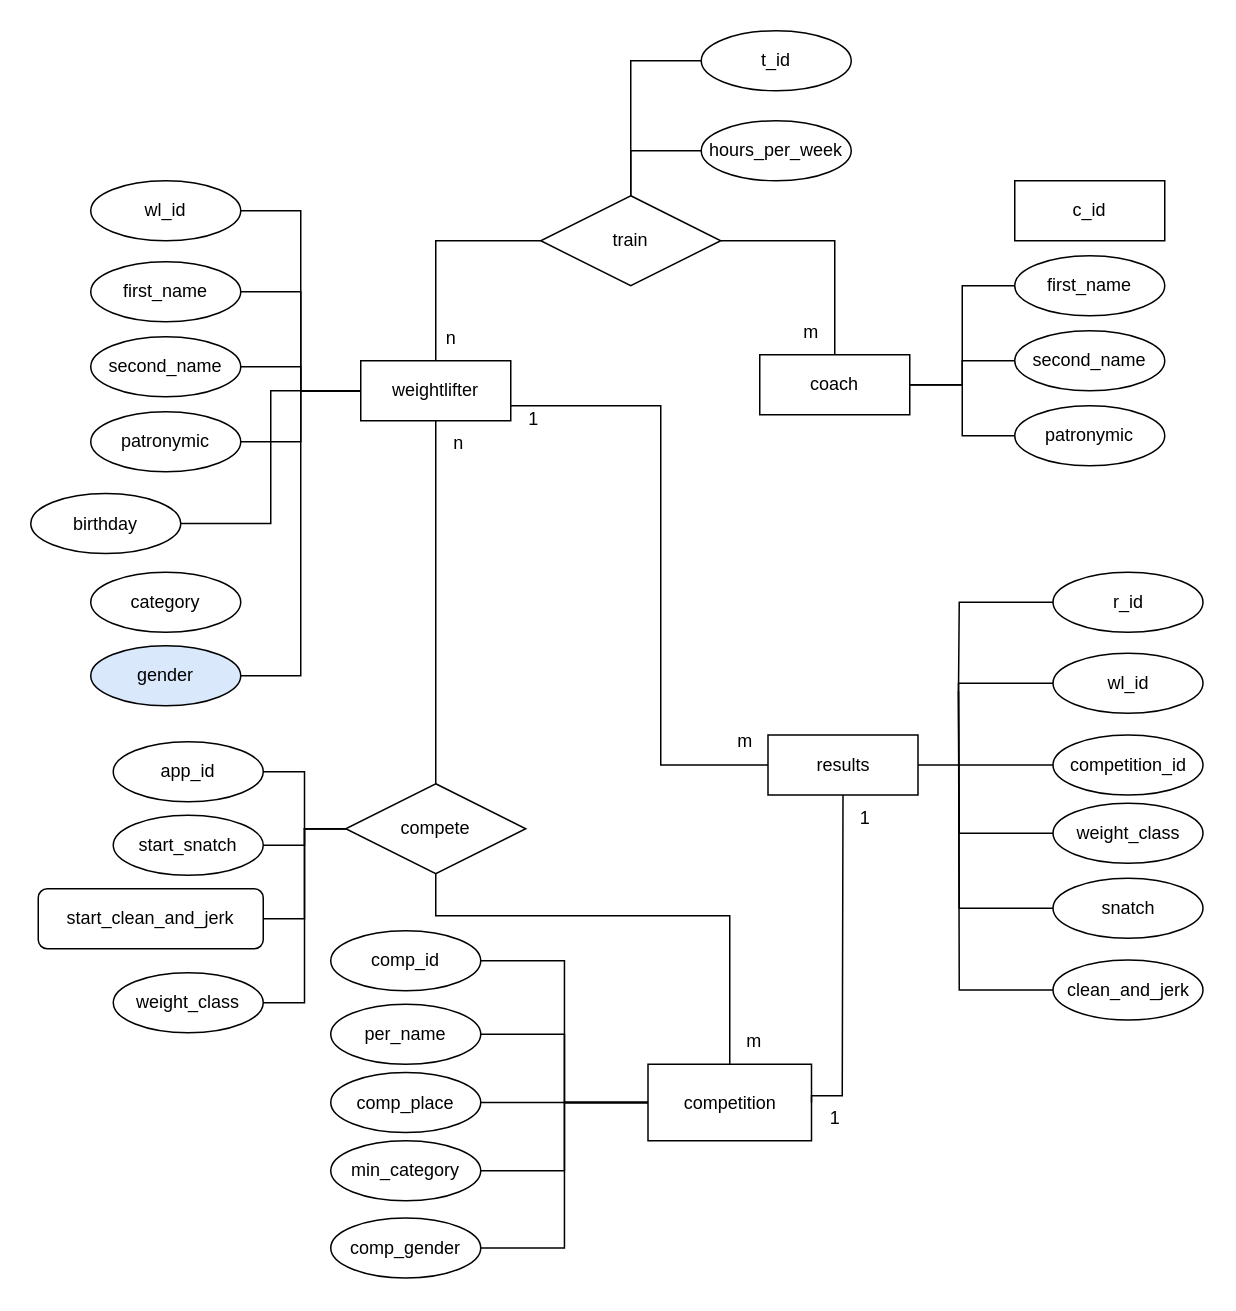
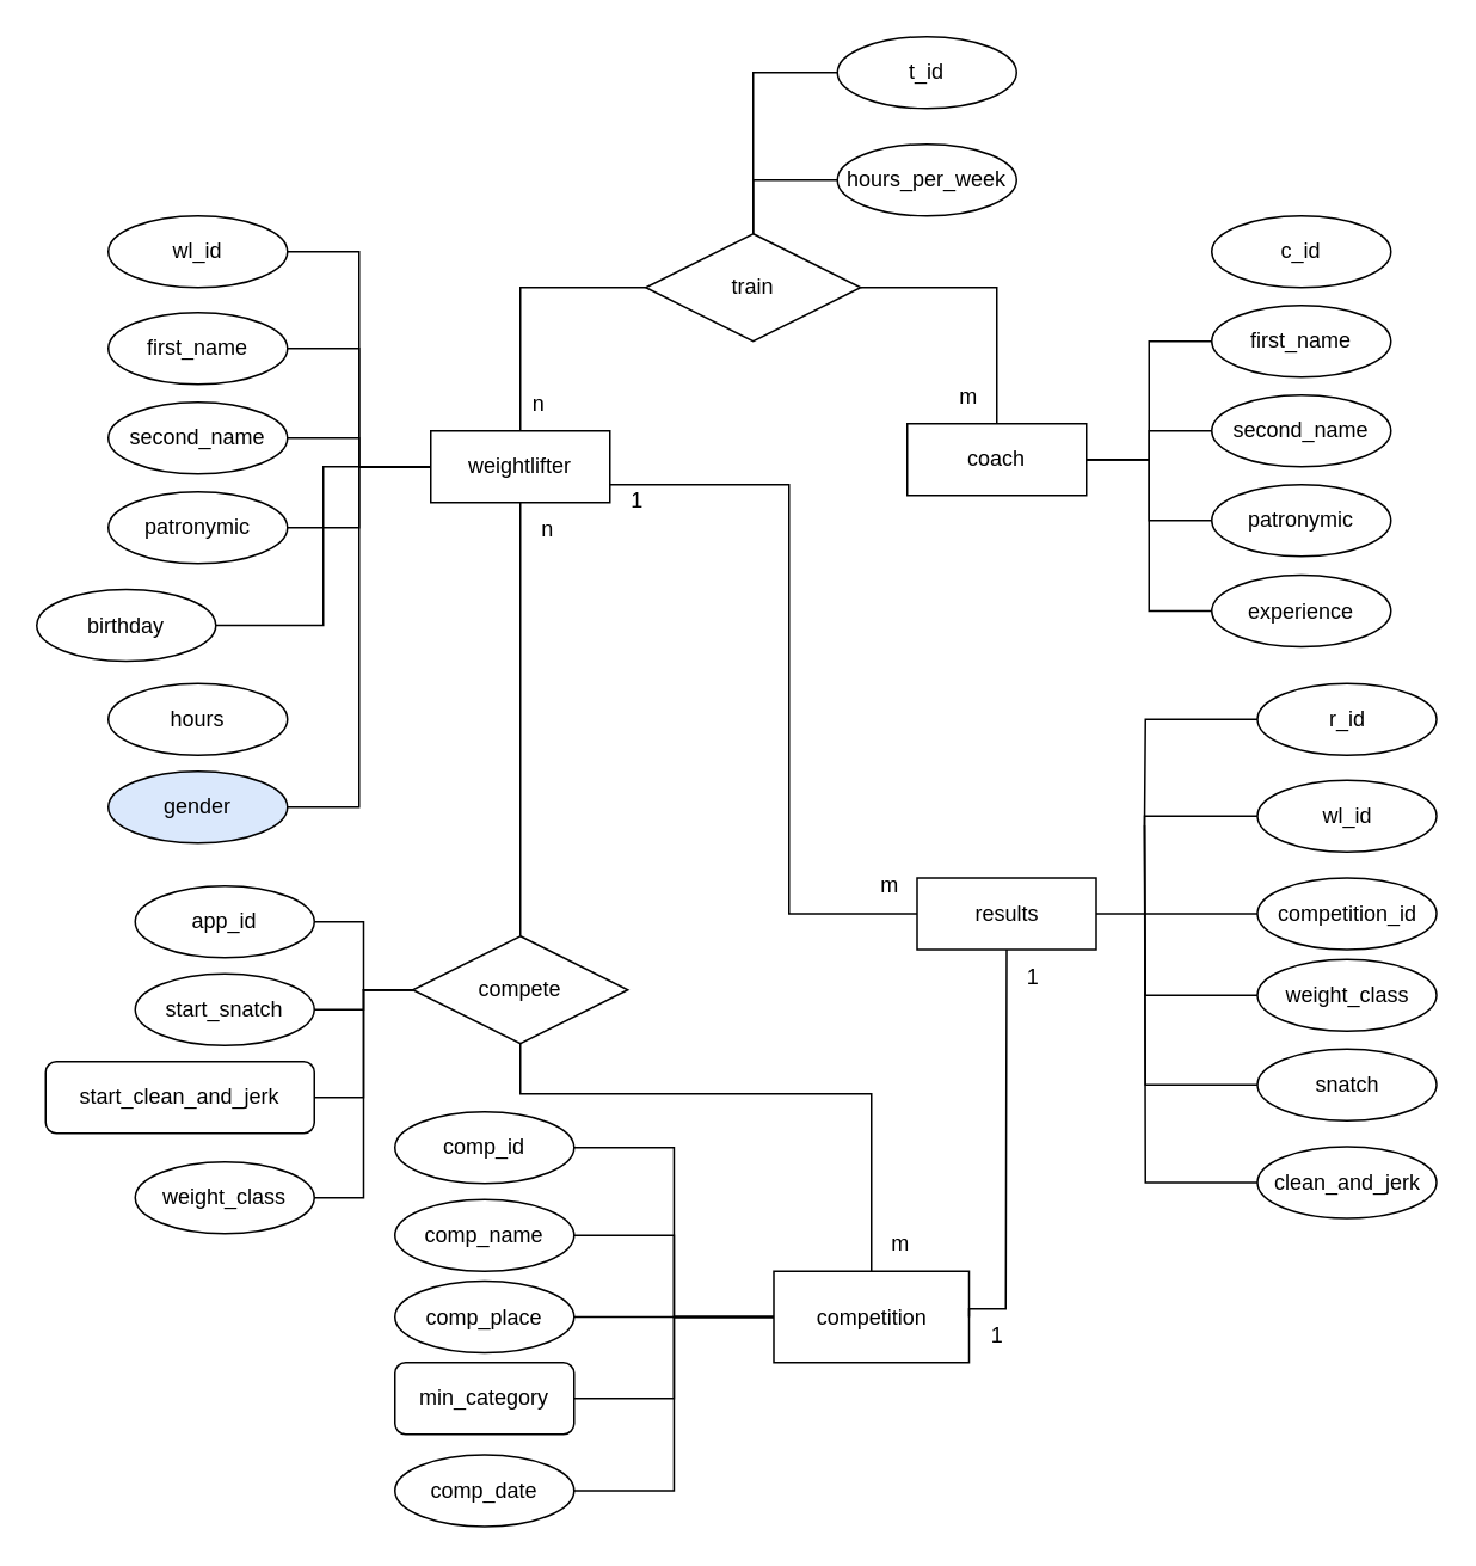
- <mxCell id="26" value="c_id" style="whiteSpace=wrap;html=1;align=center;rounded=0;" parent="24" vertex="1"><mxGeometry x="170" width="100" height="40" as="geometry" /></mxCell>
+ <mxCell id="26" value="c_id" style="ellipse;whiteSpace=wrap;html=1;align=center;" parent="24" vertex="1"><mxGeometry x="170" width="100" height="40" as="geometry" /></mxCell>
+ <mxCell id="34" value="" style="endArrow=none;html=1;rounded=0;entryX=1;entryY=0.5;entryDx=0;entryDy=0;exitX=0;exitY=0.5;exitDx=0;exitDy=0;edgeStyle=orthogonalEdgeStyle;elbow=vertical;" parent="24" source="33" target="25" edge="1"><mxGeometry width="50" height="50" relative="1" as="geometry"><mxPoint x="180" y="283" as="sourcePoint" /><mxPoint x="110" y="140" as="targetPoint" /></mxGeometry></mxCell>
+ <mxCell id="33" value="experience" style="ellipse;whiteSpace=wrap;html=1;align=center;" parent="24" vertex="1"><mxGeometry x="170" y="200.5" width="100" height="40" as="geometry" /></mxCell>
- <mxCell id="14" value="category" style="ellipse;whiteSpace=wrap;html=1;align=center;" parent="1" vertex="1"><mxGeometry x="60" y="381" width="100" height="40" as="geometry" /></mxCell>
+ <mxCell id="14" value="hours" style="ellipse;whiteSpace=wrap;html=1;align=center;" parent="1" vertex="1"><mxGeometry x="60" y="381" width="100" height="40" as="geometry" /></mxCell>
- <mxCell id="62" value="per_name" style="ellipse;whiteSpace=wrap;html=1;align=center;" parent="58" vertex="1"><mxGeometry y="49" width="100" height="40" as="geometry" /></mxCell>
+ <mxCell id="62" value="comp_name" style="ellipse;whiteSpace=wrap;html=1;align=center;" parent="58" vertex="1"><mxGeometry y="49" width="100" height="40" as="geometry" /></mxCell>
- <mxCell id="64" value="min_category" style="ellipse;whiteSpace=wrap;html=1;align=center;" parent="58" vertex="1"><mxGeometry y="140" width="100" height="40" as="geometry" /></mxCell>
+ <mxCell id="64" value="min_category" style="whiteSpace=wrap;html=1;align=center;rounded=1;" parent="58" vertex="1"><mxGeometry y="140" width="100" height="40" as="geometry" /></mxCell>
- <mxCell id="66" value="comp_gender" style="ellipse;whiteSpace=wrap;html=1;align=center;" parent="58" vertex="1"><mxGeometry y="191.5" width="100" height="40" as="geometry" /></mxCell>
+ <mxCell id="66" value="comp_date" style="ellipse;whiteSpace=wrap;html=1;align=center;" parent="58" vertex="1"><mxGeometry y="191.5" width="100" height="40" as="geometry" /></mxCell>
